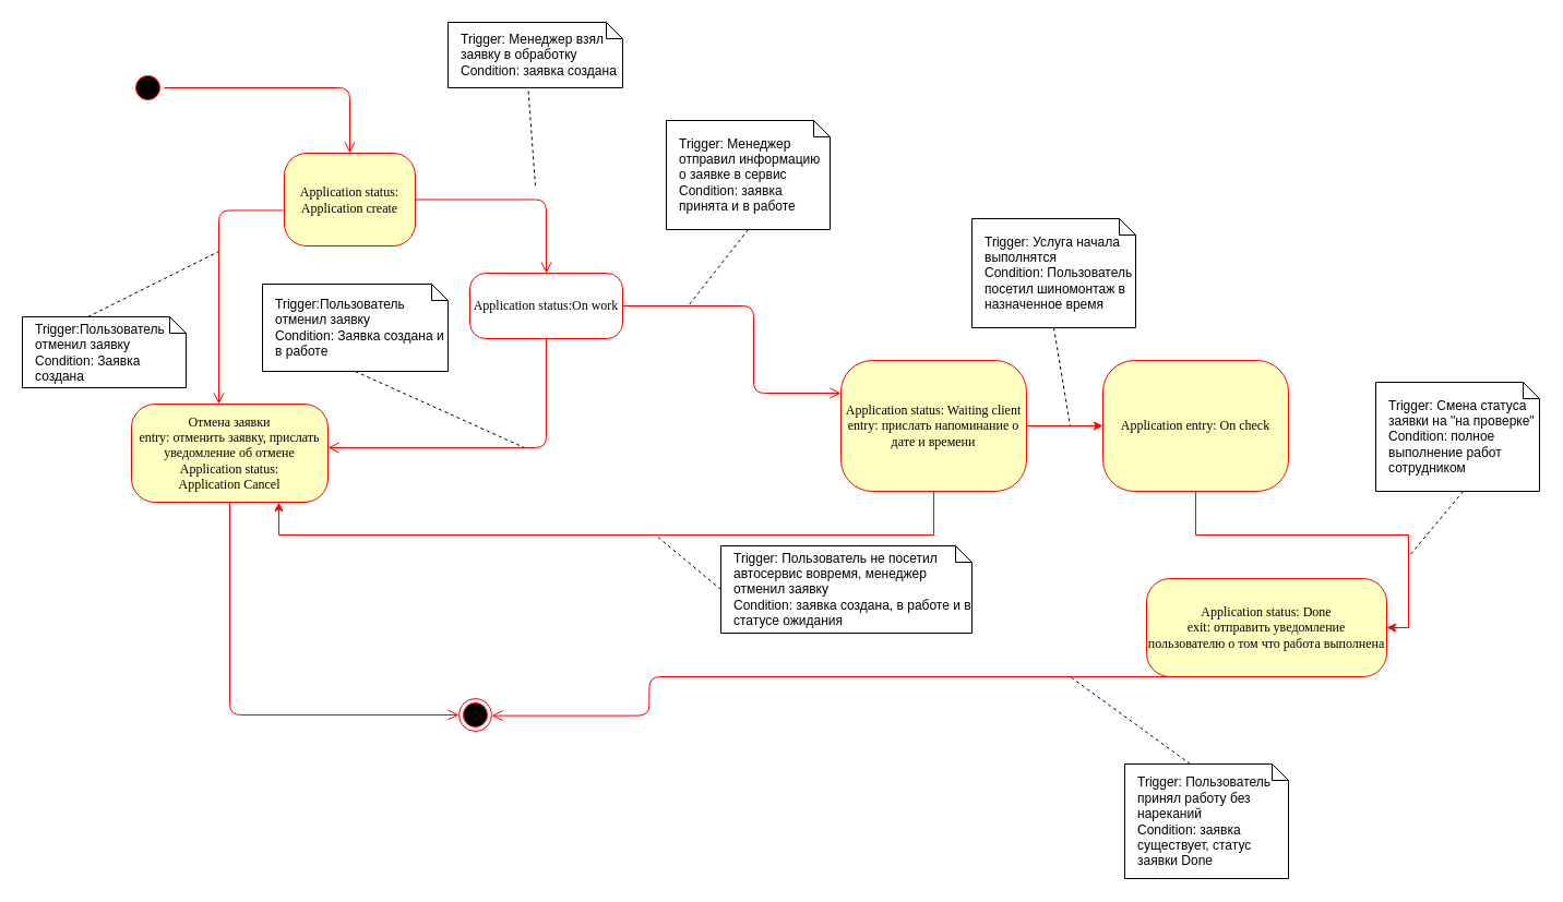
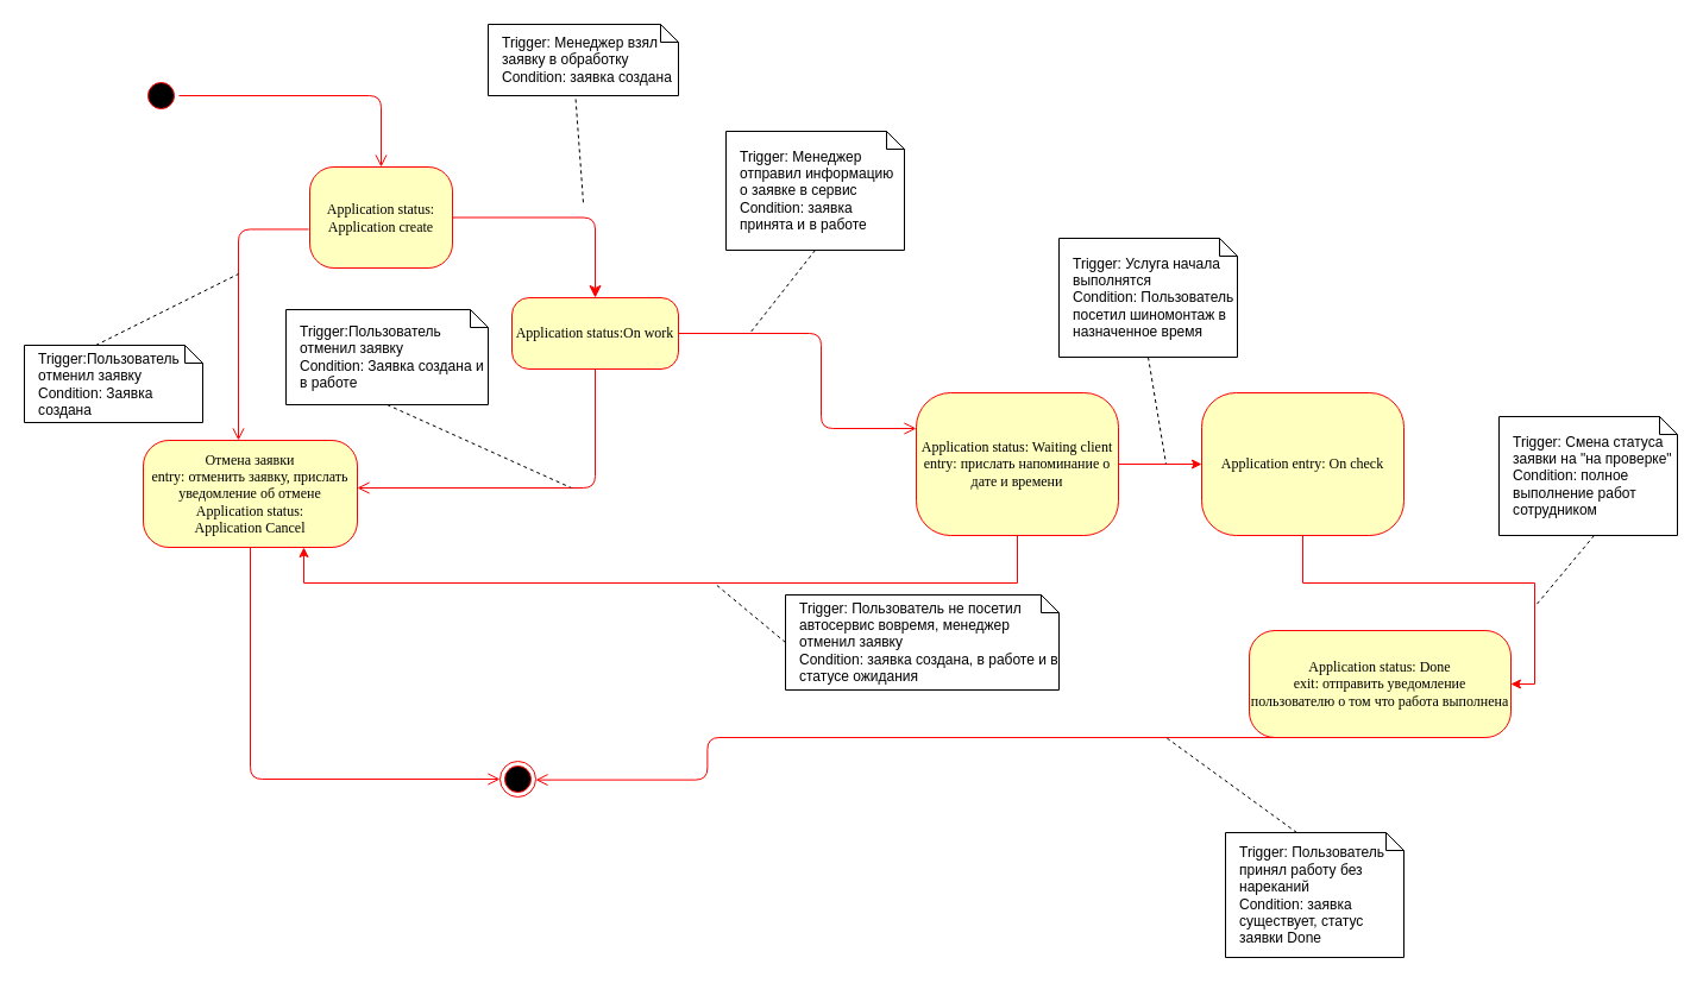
- <mxCell id="15" style="edgeStyle=elbowEdgeStyle;html=1;labelBackgroundColor=none;endArrow=open;endSize=8;strokeColor=#ff0000;fontFamily=Verdana;fontSize=12;align=left;entryX=0.5;entryY=0;entryDx=0;entryDy=0;exitX=1;exitY=0.5;exitDx=0;exitDy=0;" parent="1" source="6" target="7" edge="1"><mxGeometry relative="1" as="geometry"><mxPoint x="410" y="-20" as="sourcePoint" /><mxPoint x="560.04" y="17.98" as="targetPoint" /><Array as="points"><mxPoint x="500" y="220" /></Array></mxGeometry></mxCell>
+ <mxCell id="15" style="edgeStyle=elbowEdgeStyle;html=1;labelBackgroundColor=none;endArrow=classic;endSize=8;strokeColor=#ff0000;fontFamily=Verdana;fontSize=12;align=left;entryX=0.5;entryY=0;entryDx=0;entryDy=0;exitX=1;exitY=0.5;exitDx=0;exitDy=0;" parent="1" source="6" target="7" edge="1"><mxGeometry relative="1" as="geometry"><mxPoint x="410" y="-20" as="sourcePoint" /><mxPoint x="560.04" y="17.98" as="targetPoint" /><Array as="points"><mxPoint x="500" y="220" /></Array></mxGeometry></mxCell>
- <mxCell id="7" value="&lt;div&gt;&lt;span style=&quot;background-color: initial;&quot;&gt;Application&lt;/span&gt;&lt;span style=&quot;background-color: initial;&quot;&gt;&amp;nbsp;status:On work&lt;/span&gt;&lt;br&gt;&lt;/div&gt;" style="rounded=1;whiteSpace=wrap;html=1;arcSize=24;fillColor=#ffffff;strokeColor=#ff0000;shadow=0;comic=0;labelBackgroundColor=none;fontFamily=Verdana;fontSize=12;fontColor=#000000;align=center;" parent="1" vertex="1"><mxGeometry x="430" y="250" width="140" height="60" as="geometry" /></mxCell>
+ <mxCell id="7" value="&lt;div&gt;&lt;span style=&quot;background-color: initial;&quot;&gt;Application&lt;/span&gt;&lt;span style=&quot;background-color: initial;&quot;&gt;&amp;nbsp;status:On work&lt;/span&gt;&lt;br&gt;&lt;/div&gt;" style="rounded=1;whiteSpace=wrap;html=1;arcSize=24;fillColor=#ffffc0;strokeColor=#ff0000;shadow=0;comic=0;labelBackgroundColor=none;fontFamily=Verdana;fontSize=12;fontColor=#000000;align=center;" parent="1" vertex="1"><mxGeometry x="430" y="250" width="140" height="60" as="geometry" /></mxCell>
